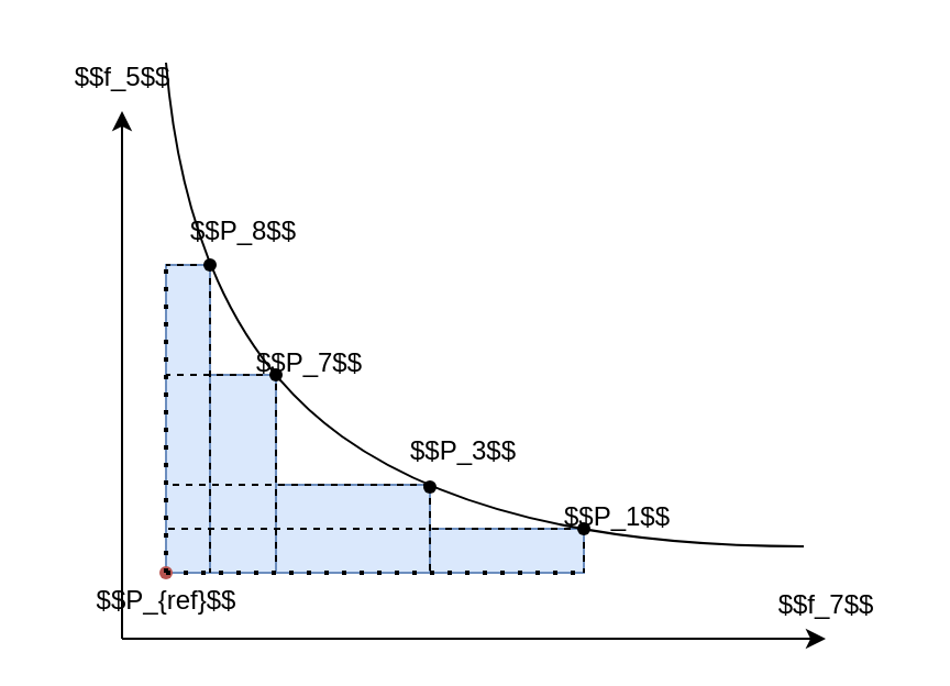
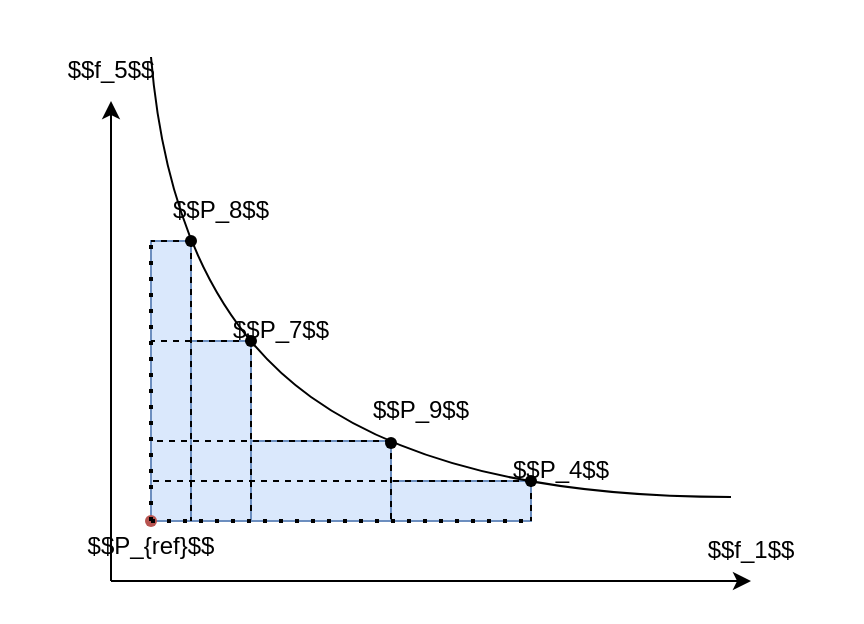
- <mxCell id="26" value="$$P_3$$" style="text;html=1;align=center;verticalAlign=middle;resizable=0;points=[];autosize=1;strokeColor=none;fillColor=none;" parent="1" vertex="1"><mxGeometry x="175" y="190" width="70" height="30" as="geometry" /></mxCell>
+ <mxCell id="26" value="$$P_9$$" style="text;html=1;align=center;verticalAlign=middle;resizable=0;points=[];autosize=1;strokeColor=none;fillColor=none;" parent="1" vertex="1"><mxGeometry x="175" y="190" width="70" height="30" as="geometry" /></mxCell>
- <mxCell id="27" value="$$P_1$$" style="text;html=1;align=center;verticalAlign=middle;resizable=0;points=[];autosize=1;strokeColor=none;fillColor=none;" parent="1" vertex="1"><mxGeometry x="245" y="220" width="70" height="30" as="geometry" /></mxCell>
+ <mxCell id="27" value="$$P_4$$" style="text;html=1;align=center;verticalAlign=middle;resizable=0;points=[];autosize=1;strokeColor=none;fillColor=none;" parent="1" vertex="1"><mxGeometry x="245" y="220" width="70" height="30" as="geometry" /></mxCell>
- <mxCell id="28" value="$$f_7$$" style="text;html=1;align=center;verticalAlign=middle;resizable=0;points=[];autosize=1;strokeColor=none;fillColor=none;" parent="1" vertex="1"><mxGeometry x="340" y="260" width="70" height="30" as="geometry" /></mxCell>
+ <mxCell id="28" value="$$f_1$$" style="text;html=1;align=center;verticalAlign=middle;resizable=0;points=[];autosize=1;strokeColor=none;fillColor=none;" parent="1" vertex="1"><mxGeometry x="340" y="260" width="70" height="30" as="geometry" /></mxCell>
